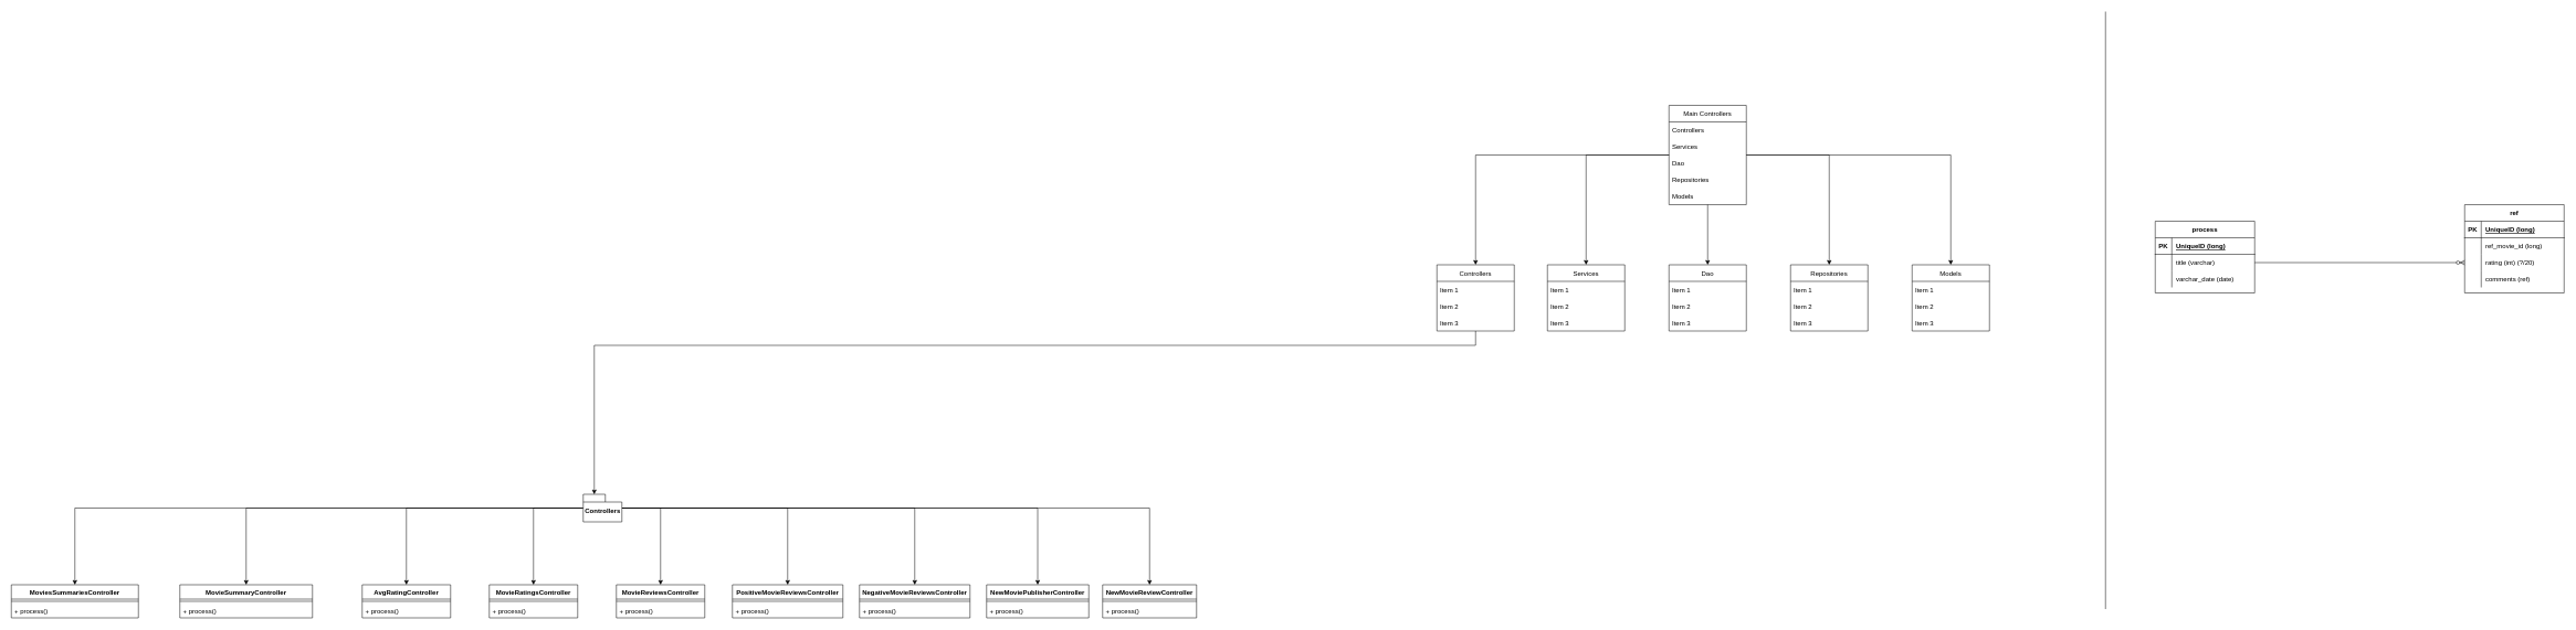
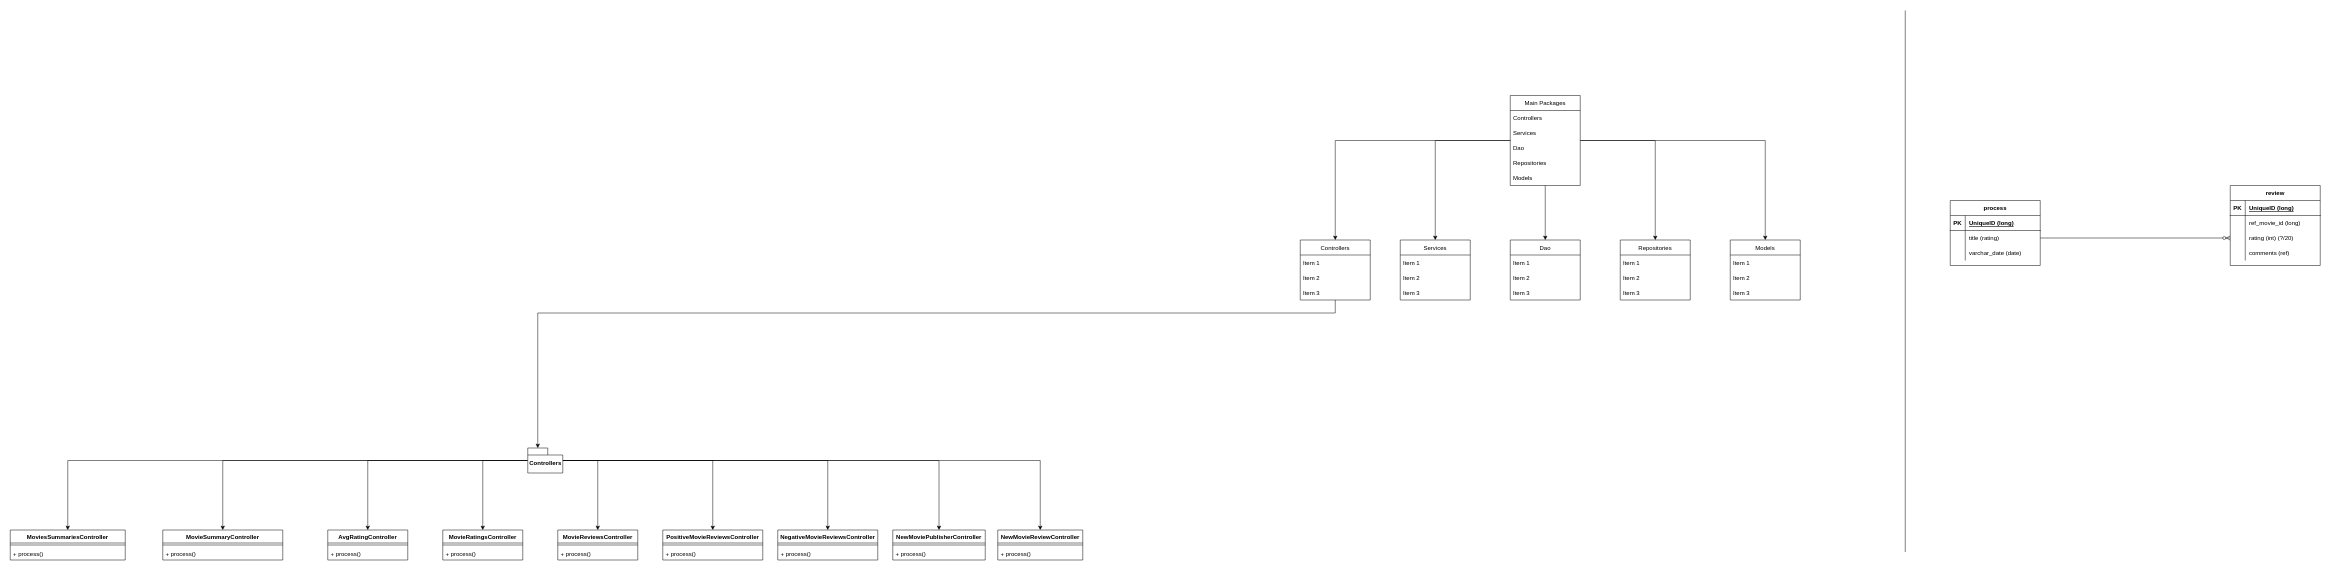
- <mxCell id="44" value="Main Controllers" style="swimlane;fontStyle=0;childLayout=stackLayout;horizontal=1;startSize=30;horizontalStack=0;resizeParent=1;resizeParentMax=0;resizeLast=0;collapsible=1;marginBottom=0;" parent="1" vertex="1"><mxGeometry x="3020" y="190" width="140" height="180" as="geometry" /></mxCell>
+ <mxCell id="44" value="Main Packages" style="swimlane;fontStyle=0;childLayout=stackLayout;horizontal=1;startSize=30;horizontalStack=0;resizeParent=1;resizeParentMax=0;resizeLast=0;collapsible=1;marginBottom=0;" parent="1" vertex="1"><mxGeometry x="3020" y="190" width="140" height="180" as="geometry" /></mxCell>
- <mxCell id="82" value="ref" style="shape=table;startSize=30;container=1;collapsible=1;childLayout=tableLayout;fixedRows=1;rowLines=0;fontStyle=1;align=center;resizeLast=1;" vertex="1" parent="1"><mxGeometry x="4460" y="370" width="180" height="160" as="geometry" /></mxCell>
+ <mxCell id="82" value="review" style="shape=table;startSize=30;container=1;collapsible=1;childLayout=tableLayout;fixedRows=1;rowLines=0;fontStyle=1;align=center;resizeLast=1;" vertex="1" parent="1"><mxGeometry x="4460" y="370" width="180" height="160" as="geometry" /></mxCell>
- <mxCell id="78" value="title (varchar)" style="shape=partialRectangle;connectable=0;fillColor=none;top=0;left=0;bottom=0;right=0;align=left;spacingLeft=6;overflow=hidden;" vertex="1" parent="76"><mxGeometry x="30" width="150" height="30" as="geometry"><mxRectangle width="150" height="30" as="alternateBounds" /></mxGeometry></mxCell>
+ <mxCell id="78" value="title (rating)" style="shape=partialRectangle;connectable=0;fillColor=none;top=0;left=0;bottom=0;right=0;align=left;spacingLeft=6;overflow=hidden;" vertex="1" parent="76"><mxGeometry x="30" width="150" height="30" as="geometry"><mxRectangle width="150" height="30" as="alternateBounds" /></mxGeometry></mxCell>
